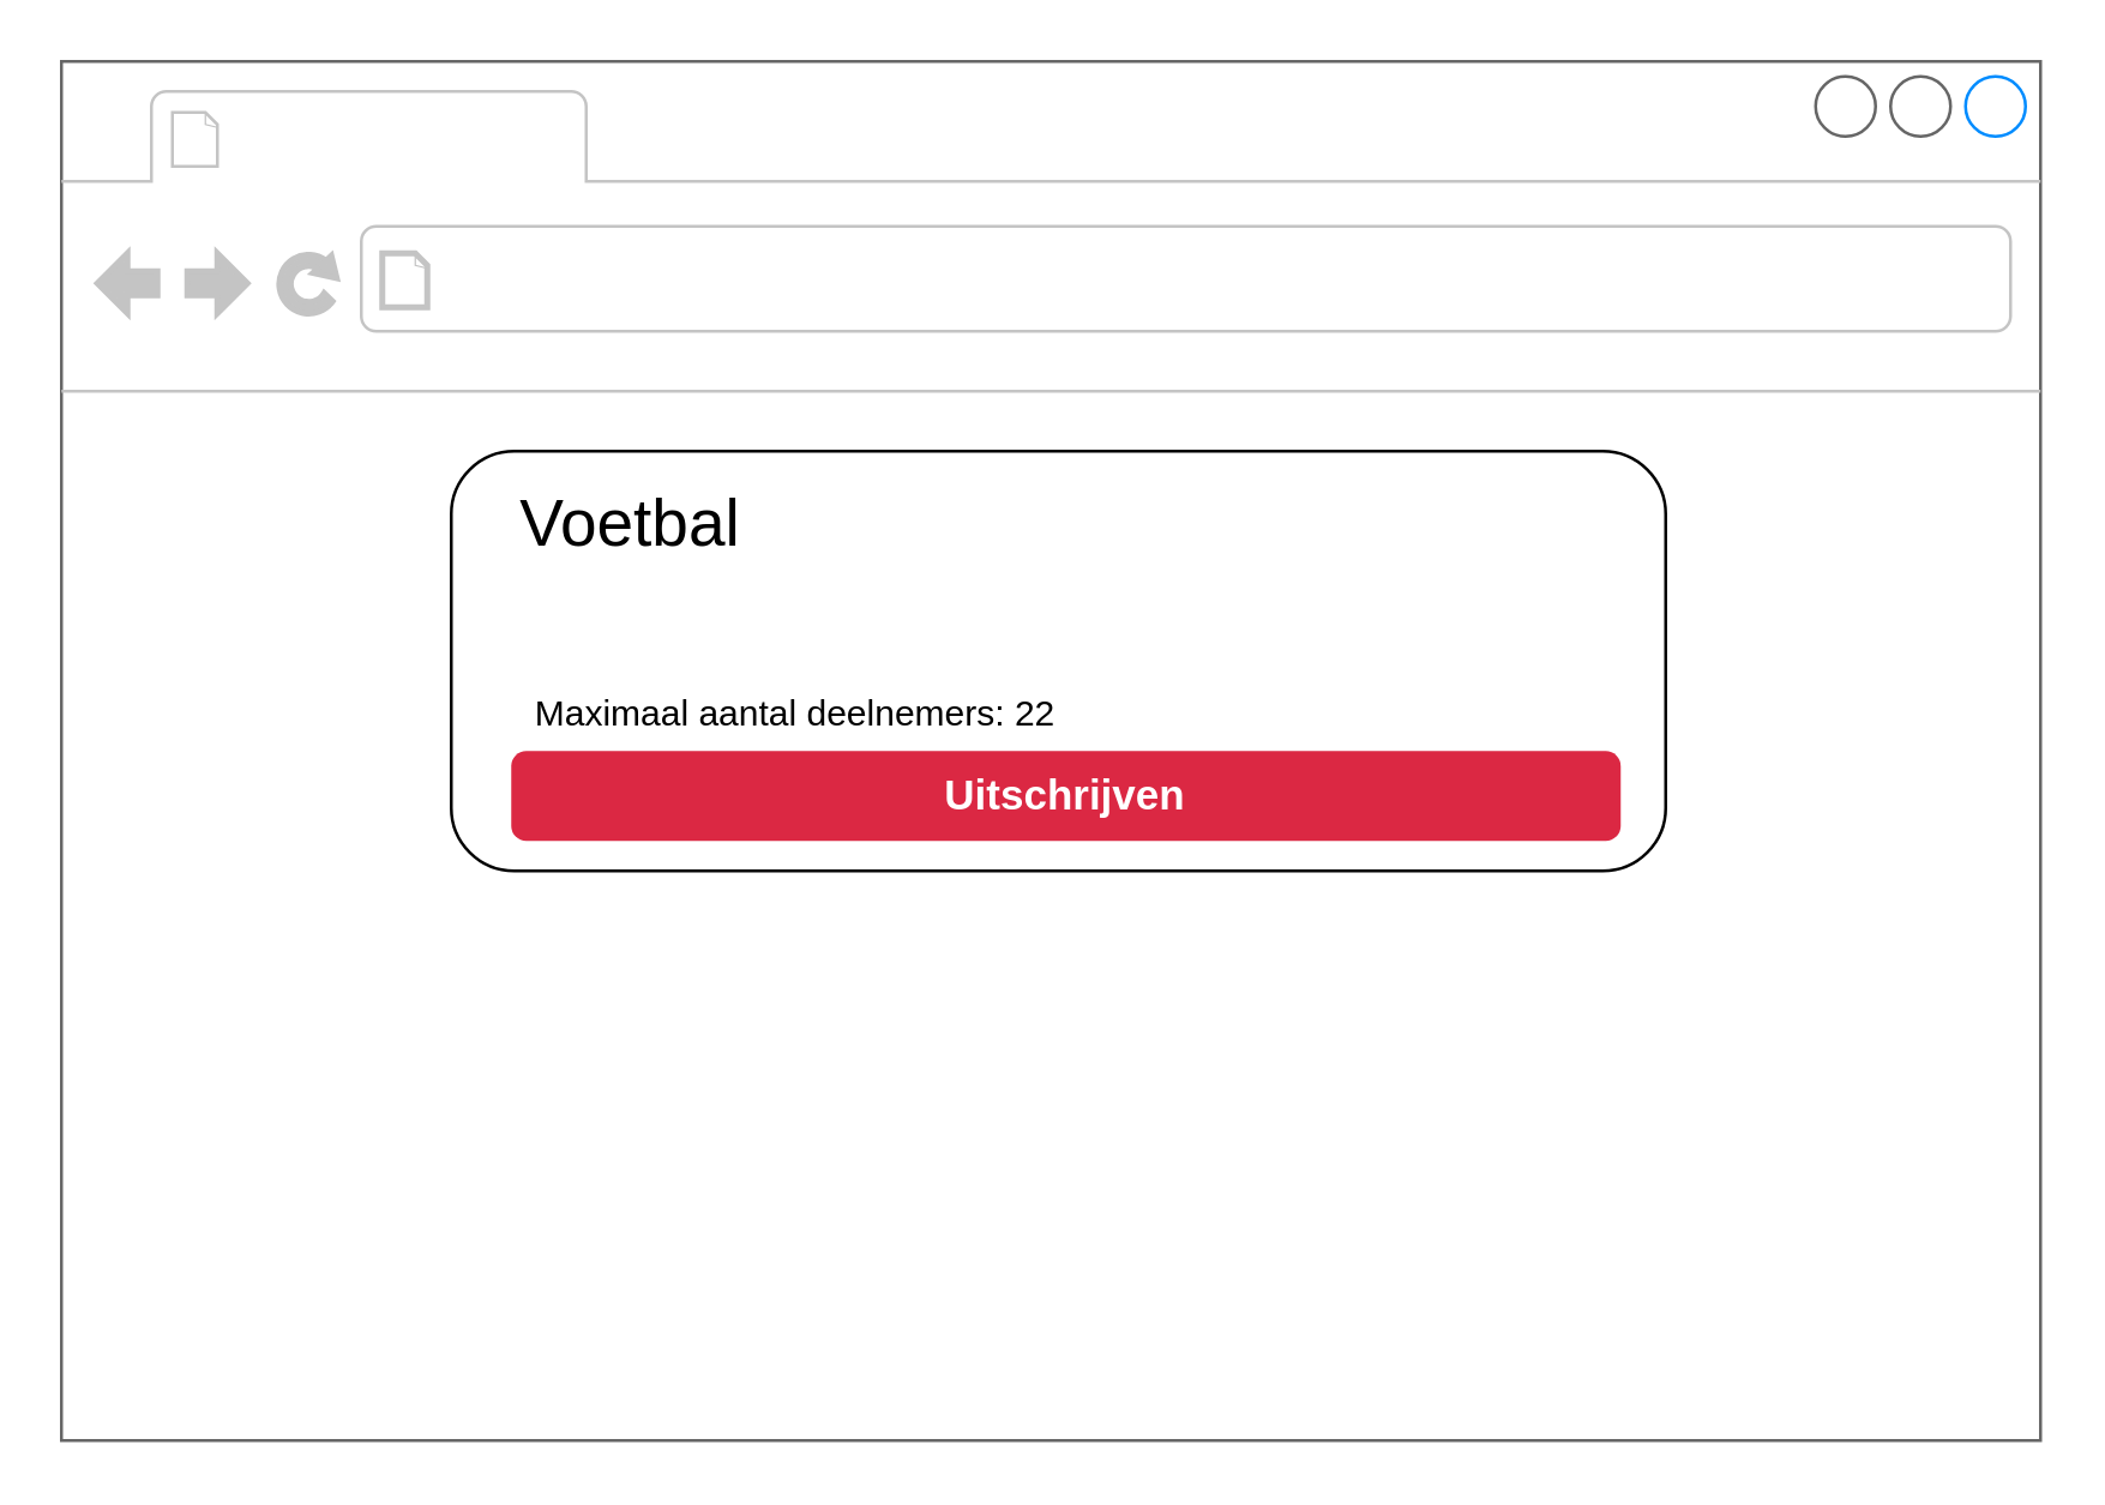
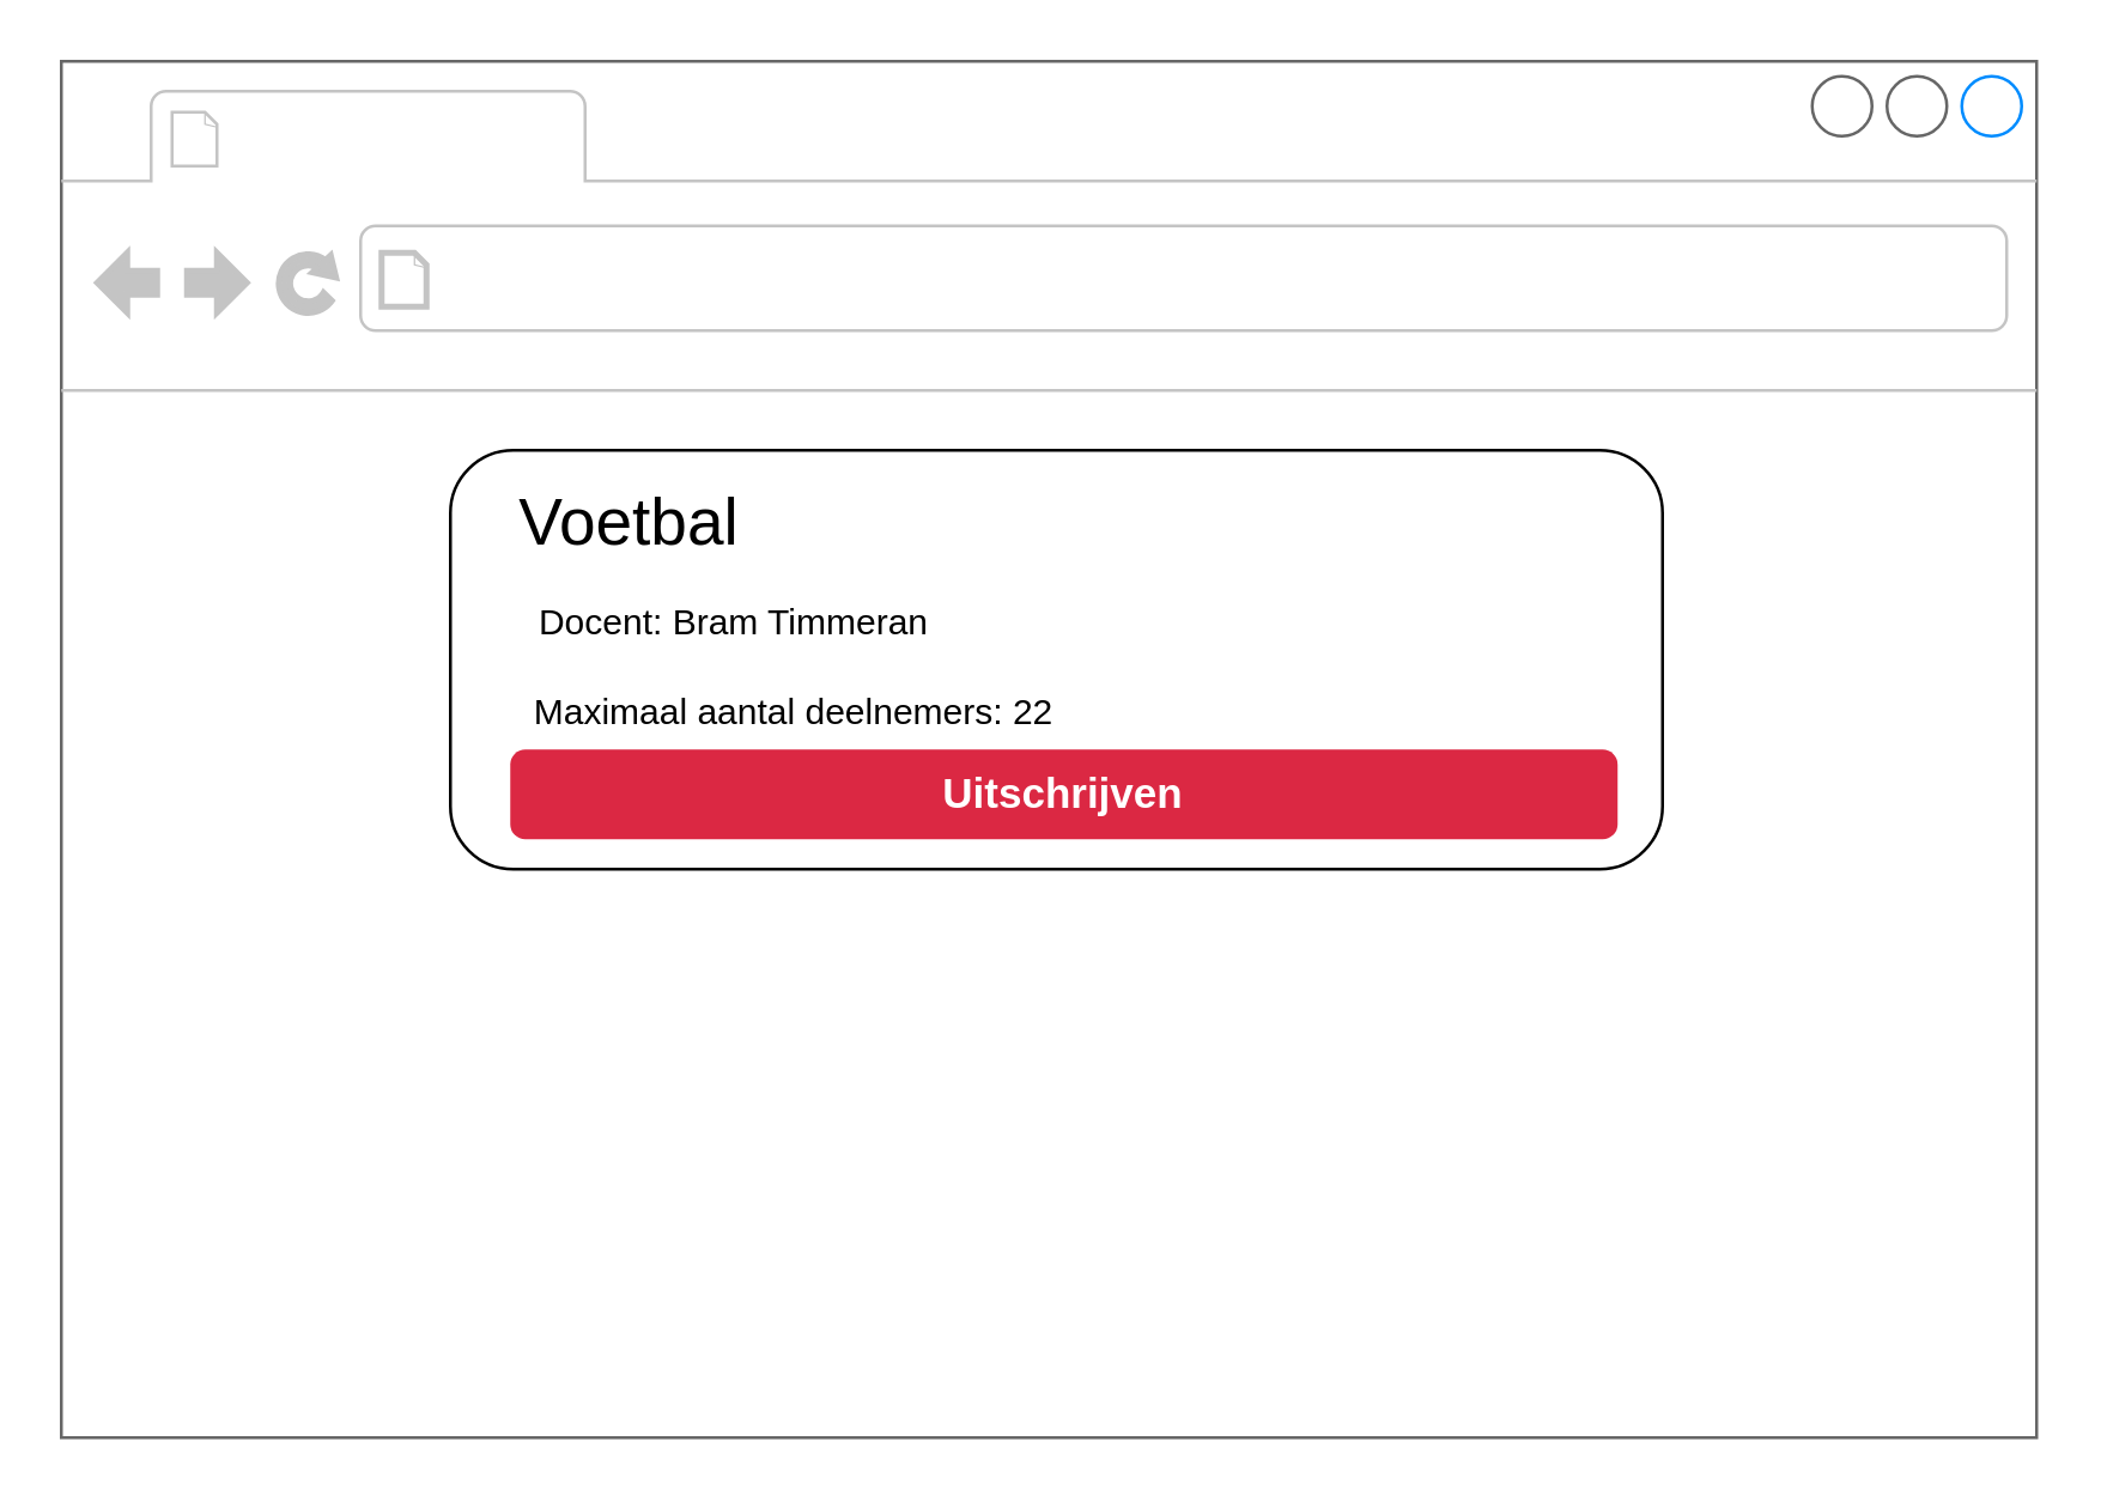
+ <mxCell id="5" value="&lt;span style=&quot;font-size: 12px&quot;&gt;Docent: Bram Timmeran&lt;/span&gt;" style="text;html=1;strokeColor=none;fillColor=none;align=center;verticalAlign=middle;whiteSpace=wrap;rounded=0;fontSize=22;" vertex="1" parent="2"><mxGeometry x="130" y="170" width="190" height="30" as="geometry" /></mxCell>
